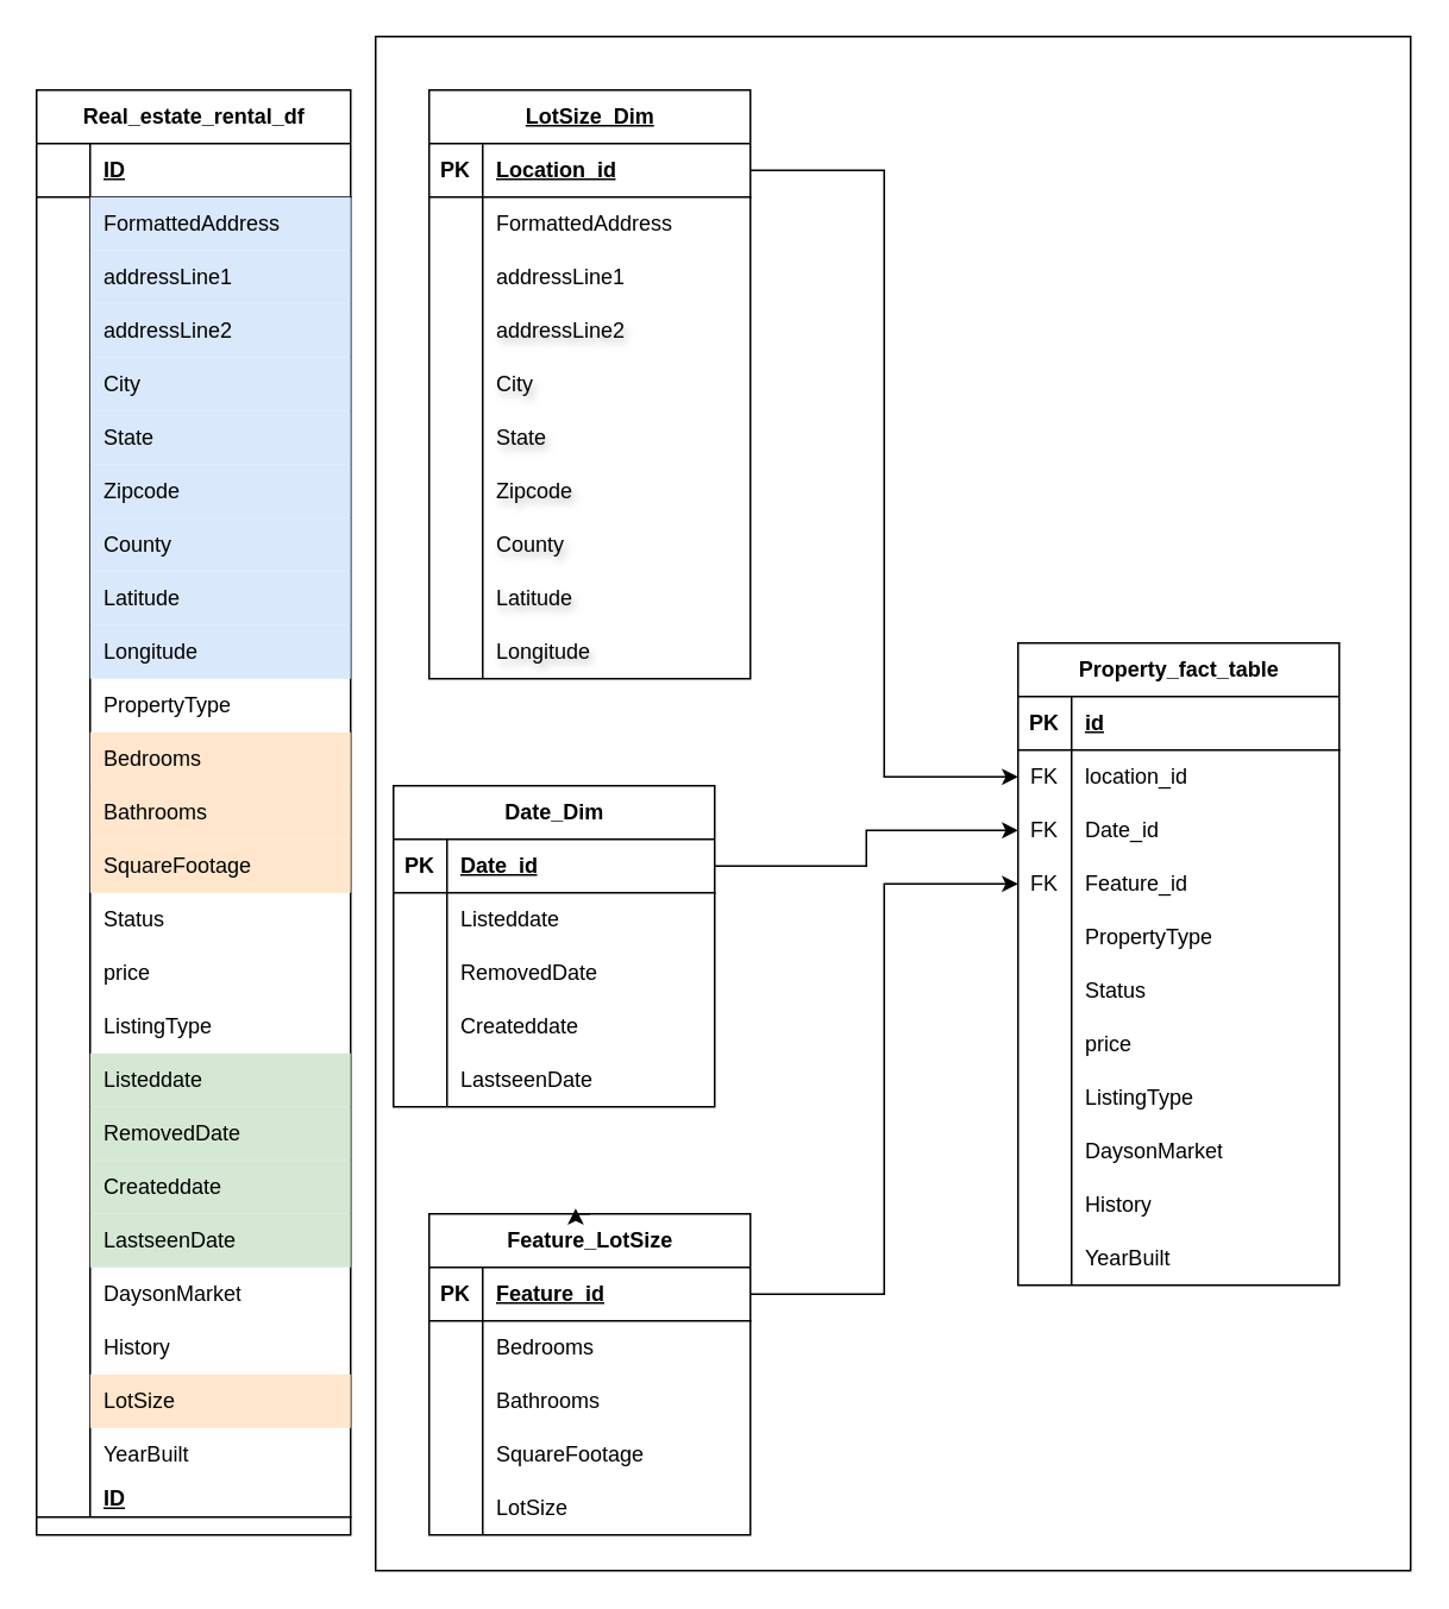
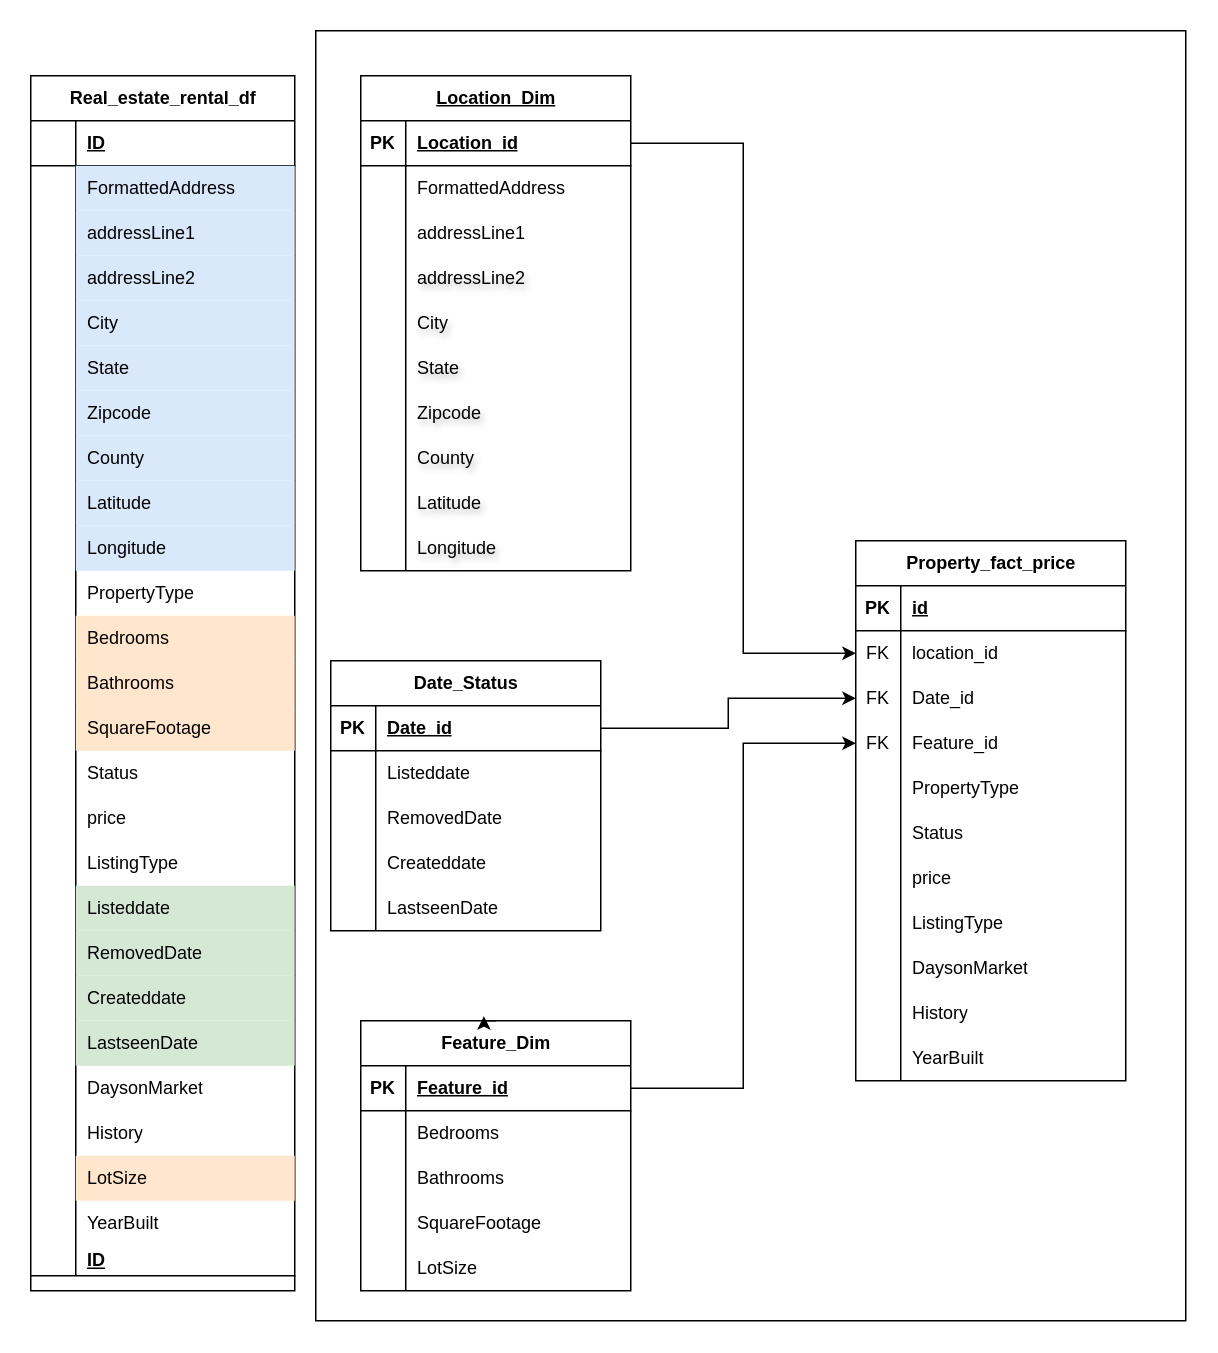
- <mxCell id="3" value="&lt;span style=&quot;text-align: left; text-wrap-mode: wrap; text-decoration-line: underline;&quot;&gt;LotSize_Dim&lt;/span&gt;" style="shape=table;startSize=30;container=1;collapsible=1;childLayout=tableLayout;fixedRows=1;rowLines=0;fontStyle=1;align=center;resizeLast=1;html=1;" vertex="1" parent="1"><mxGeometry x="240" y="50" width="180" height="330" as="geometry" /></mxCell>
+ <mxCell id="3" value="&lt;span style=&quot;text-align: left; text-wrap-mode: wrap; text-decoration-line: underline;&quot;&gt;Location_Dim&lt;/span&gt;" style="shape=table;startSize=30;container=1;collapsible=1;childLayout=tableLayout;fixedRows=1;rowLines=0;fontStyle=1;align=center;resizeLast=1;html=1;" vertex="1" parent="1"><mxGeometry x="240" y="50" width="180" height="330" as="geometry" /></mxCell>
- <mxCell id="66" value="Property_fact_table" style="shape=table;startSize=30;container=1;collapsible=1;childLayout=tableLayout;fixedRows=1;rowLines=0;fontStyle=1;align=center;resizeLast=1;html=1;" vertex="1" parent="1"><mxGeometry x="570" y="360" width="180" height="360" as="geometry" /></mxCell>
+ <mxCell id="66" value="Property_fact_price" style="shape=table;startSize=30;container=1;collapsible=1;childLayout=tableLayout;fixedRows=1;rowLines=0;fontStyle=1;align=center;resizeLast=1;html=1;" vertex="1" parent="1"><mxGeometry x="570" y="360" width="180" height="360" as="geometry" /></mxCell>
- <mxCell id="34" value="Date_Dim" style="shape=table;startSize=30;container=1;collapsible=1;childLayout=tableLayout;fixedRows=1;rowLines=0;fontStyle=1;align=center;resizeLast=1;html=1;" vertex="1" parent="1"><mxGeometry x="220" y="440" width="180" height="180" as="geometry" /></mxCell>
+ <mxCell id="34" value="Date_Status" style="shape=table;startSize=30;container=1;collapsible=1;childLayout=tableLayout;fixedRows=1;rowLines=0;fontStyle=1;align=center;resizeLast=1;html=1;" vertex="1" parent="1"><mxGeometry x="220" y="440" width="180" height="180" as="geometry" /></mxCell>
- <mxCell id="50" value="Feature_LotSize" style="shape=table;startSize=30;container=1;collapsible=1;childLayout=tableLayout;fixedRows=1;rowLines=0;fontStyle=1;align=center;resizeLast=1;html=1;" vertex="1" parent="1"><mxGeometry x="240" y="680" width="180" height="180" as="geometry" /></mxCell>
+ <mxCell id="50" value="Feature_Dim" style="shape=table;startSize=30;container=1;collapsible=1;childLayout=tableLayout;fixedRows=1;rowLines=0;fontStyle=1;align=center;resizeLast=1;html=1;" vertex="1" parent="1"><mxGeometry x="240" y="680" width="180" height="180" as="geometry" /></mxCell>
